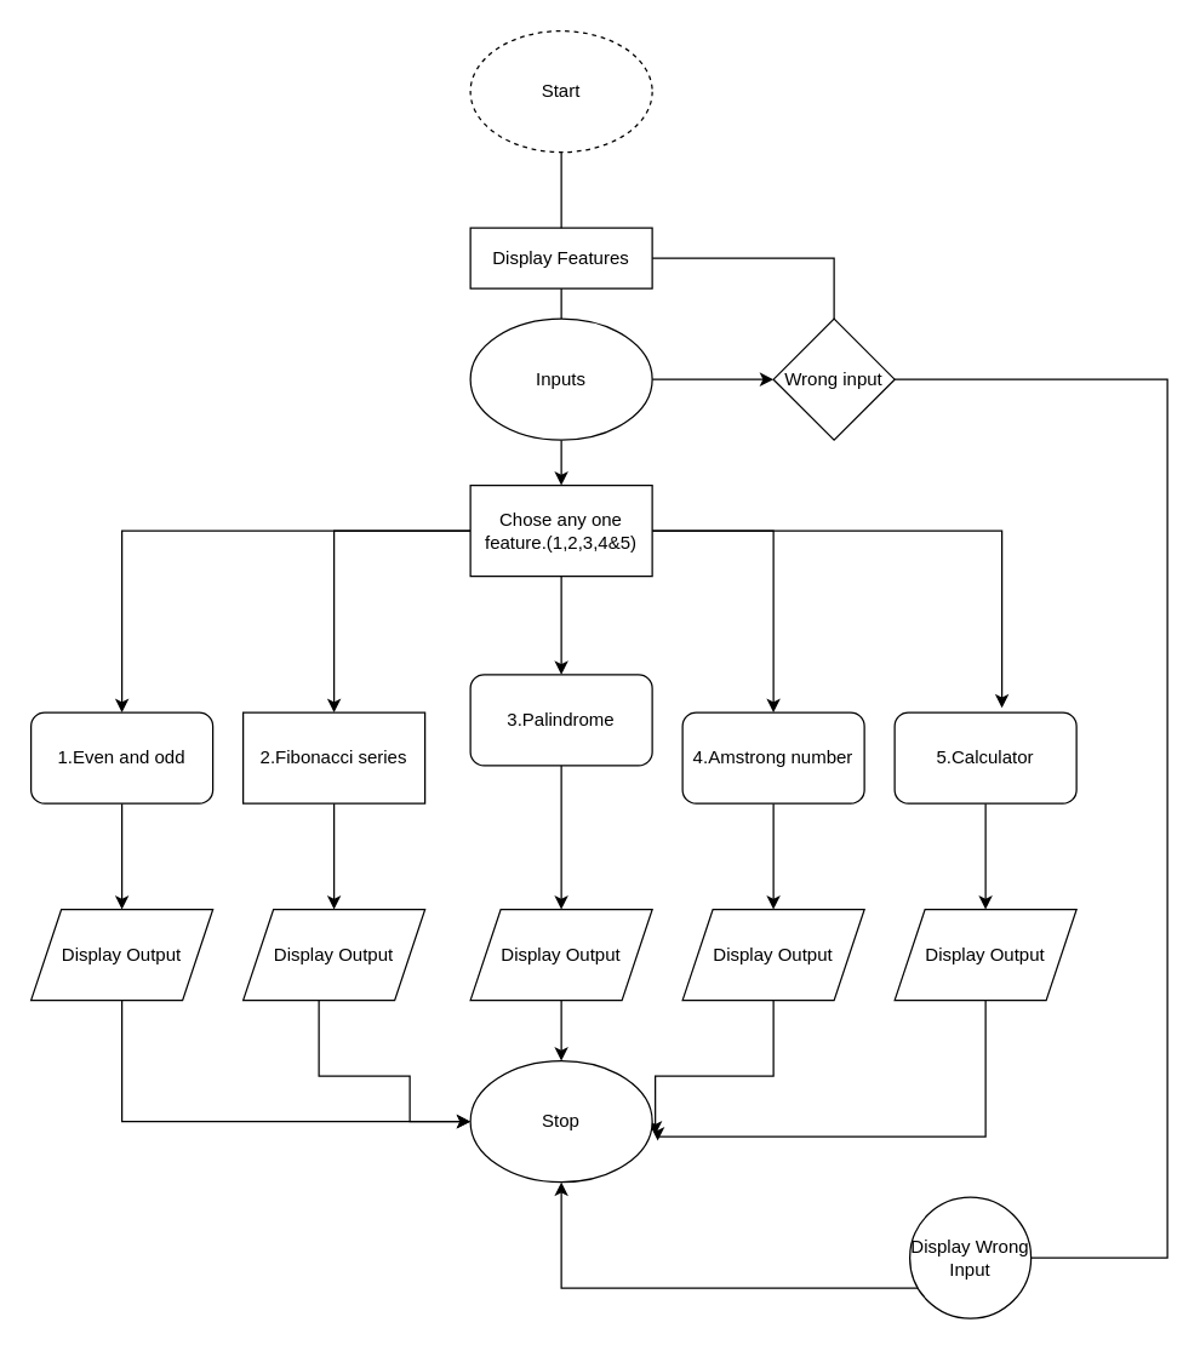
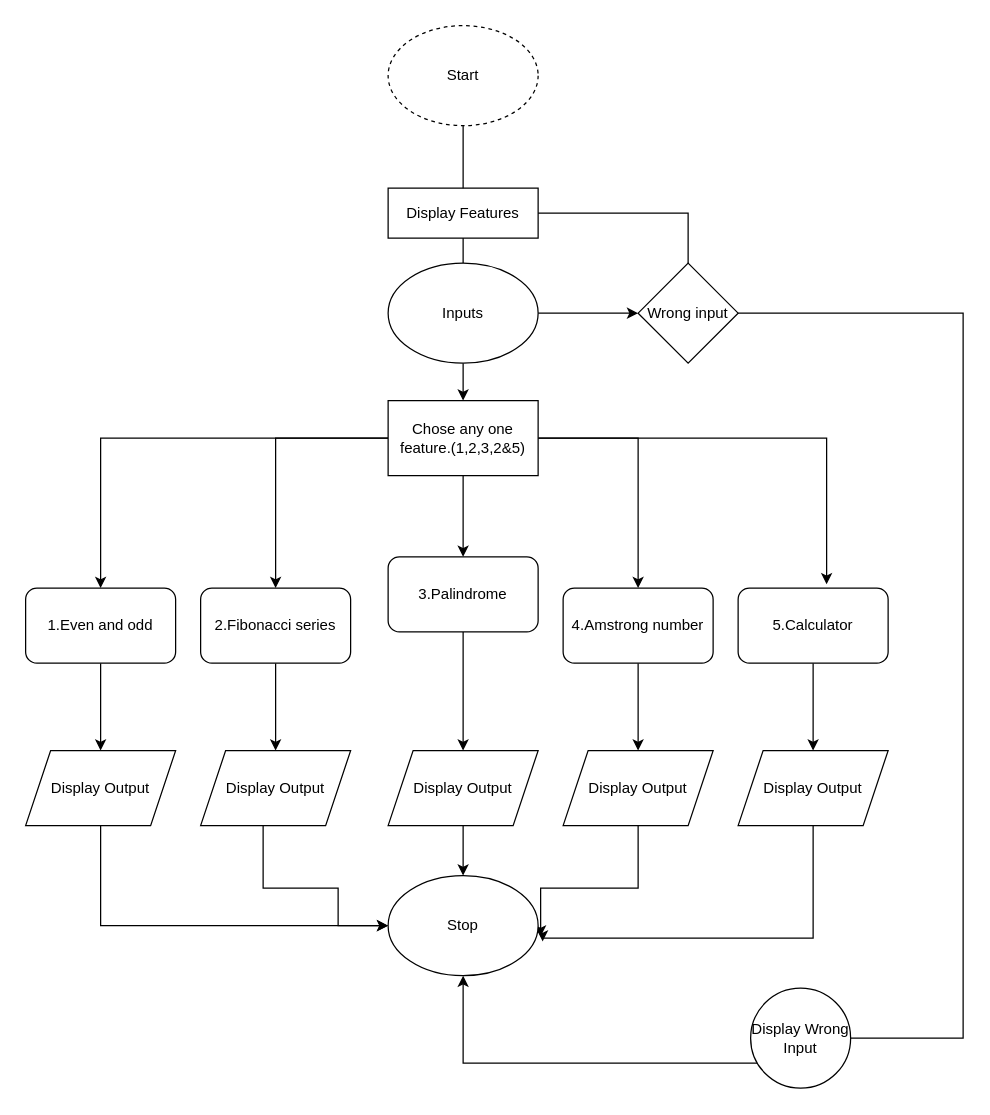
- <mxCell id="10" value="Chose any one feature.(1,2,3,4&amp;amp;5)" style="rounded=0;whiteSpace=wrap;html=1;" vertex="1" parent="1"><mxGeometry x="310" y="320" width="120" height="60" as="geometry" /></mxCell>
+ <mxCell id="10" value="Chose any one feature.(1,2,3,2&amp;amp;5)" style="rounded=0;whiteSpace=wrap;html=1;" vertex="1" parent="1"><mxGeometry x="310" y="320" width="120" height="60" as="geometry" /></mxCell>
- <mxCell id="14" value="2.Fibonacci series" style="whiteSpace=wrap;html=1;rounded=0;" vertex="1" parent="1"><mxGeometry x="160" y="470" width="120" height="60" as="geometry" /></mxCell>
+ <mxCell id="14" value="2.Fibonacci series" style="rounded=1;whiteSpace=wrap;html=1;" vertex="1" parent="1"><mxGeometry x="160" y="470" width="120" height="60" as="geometry" /></mxCell>
